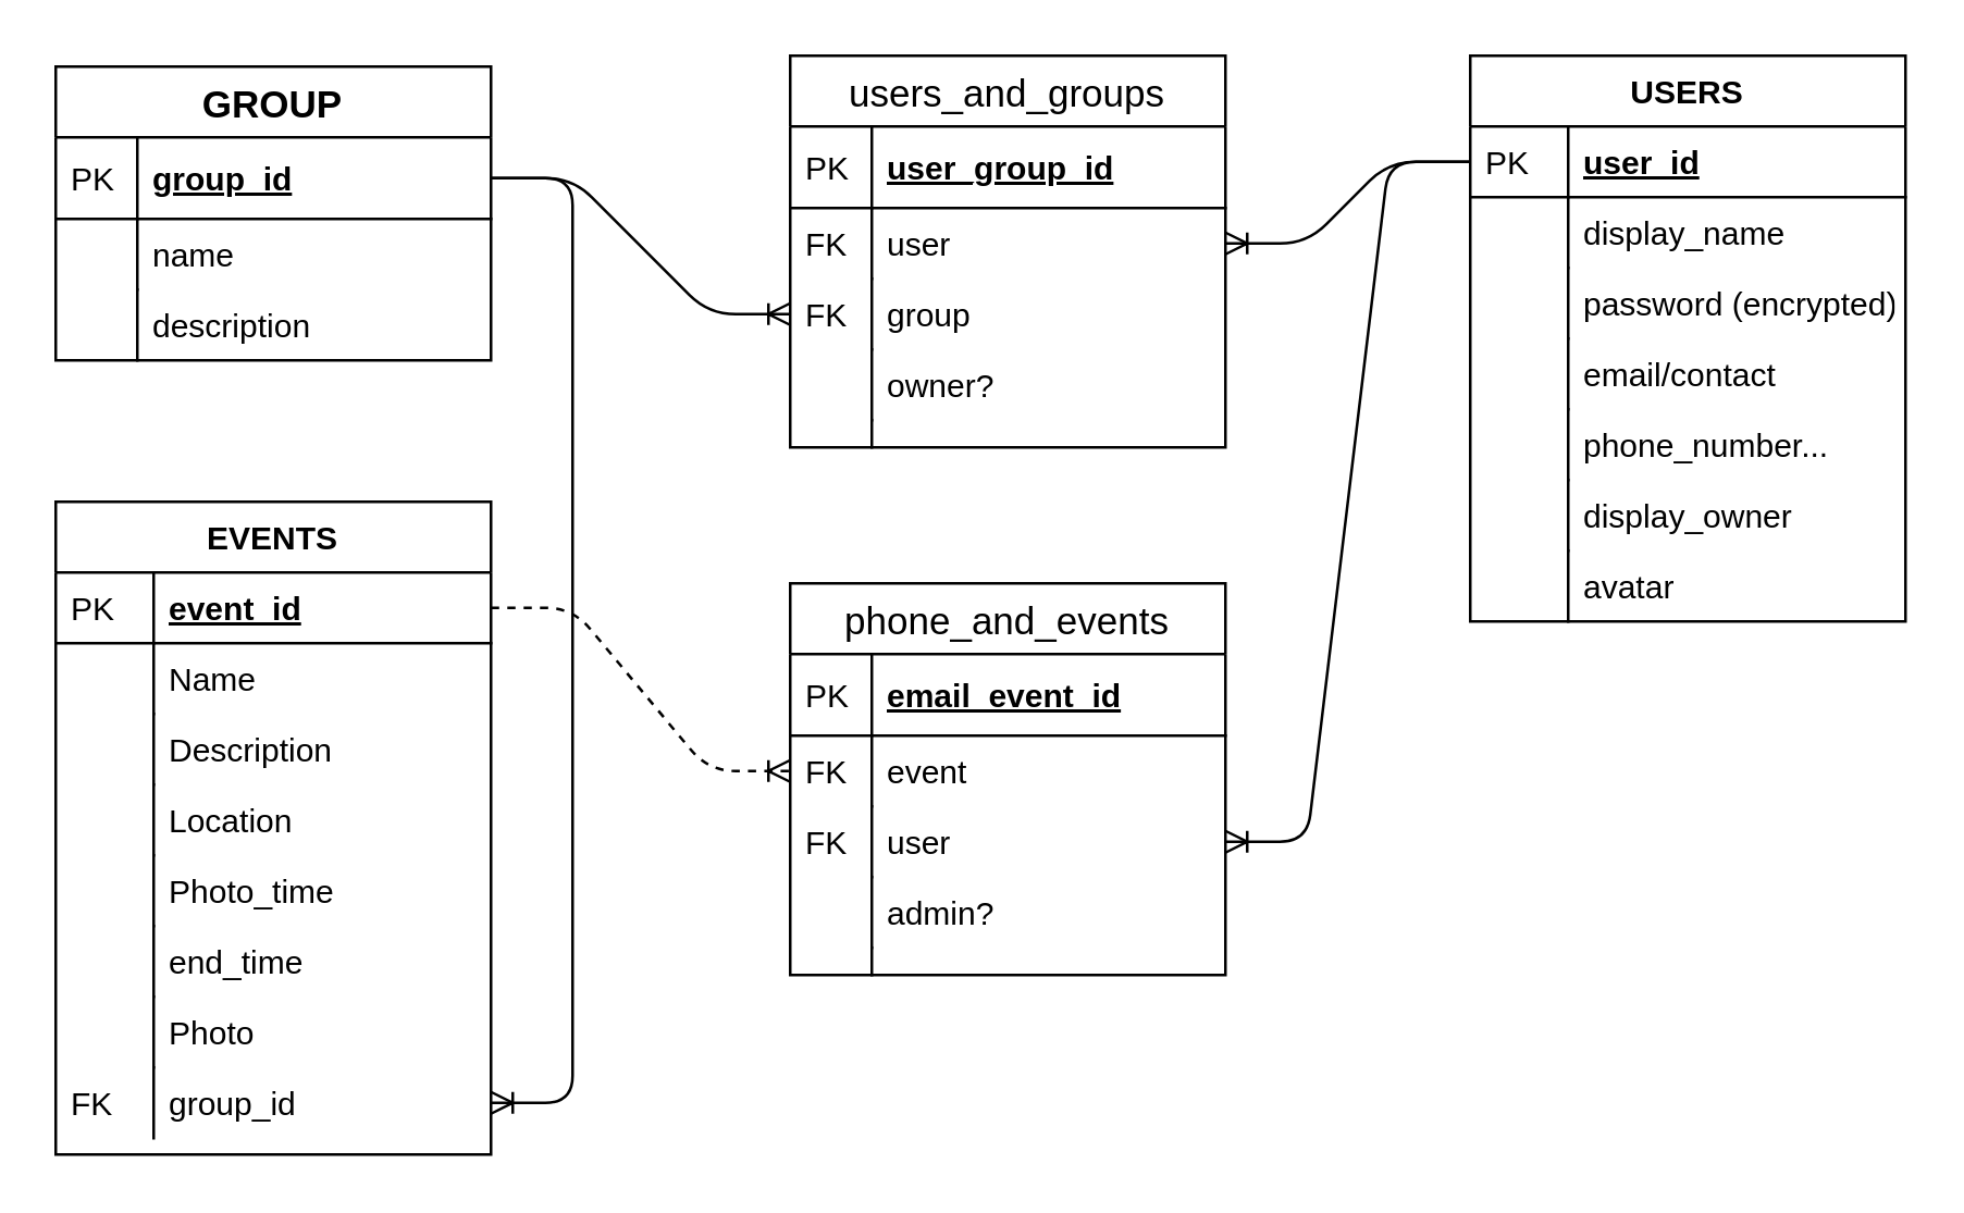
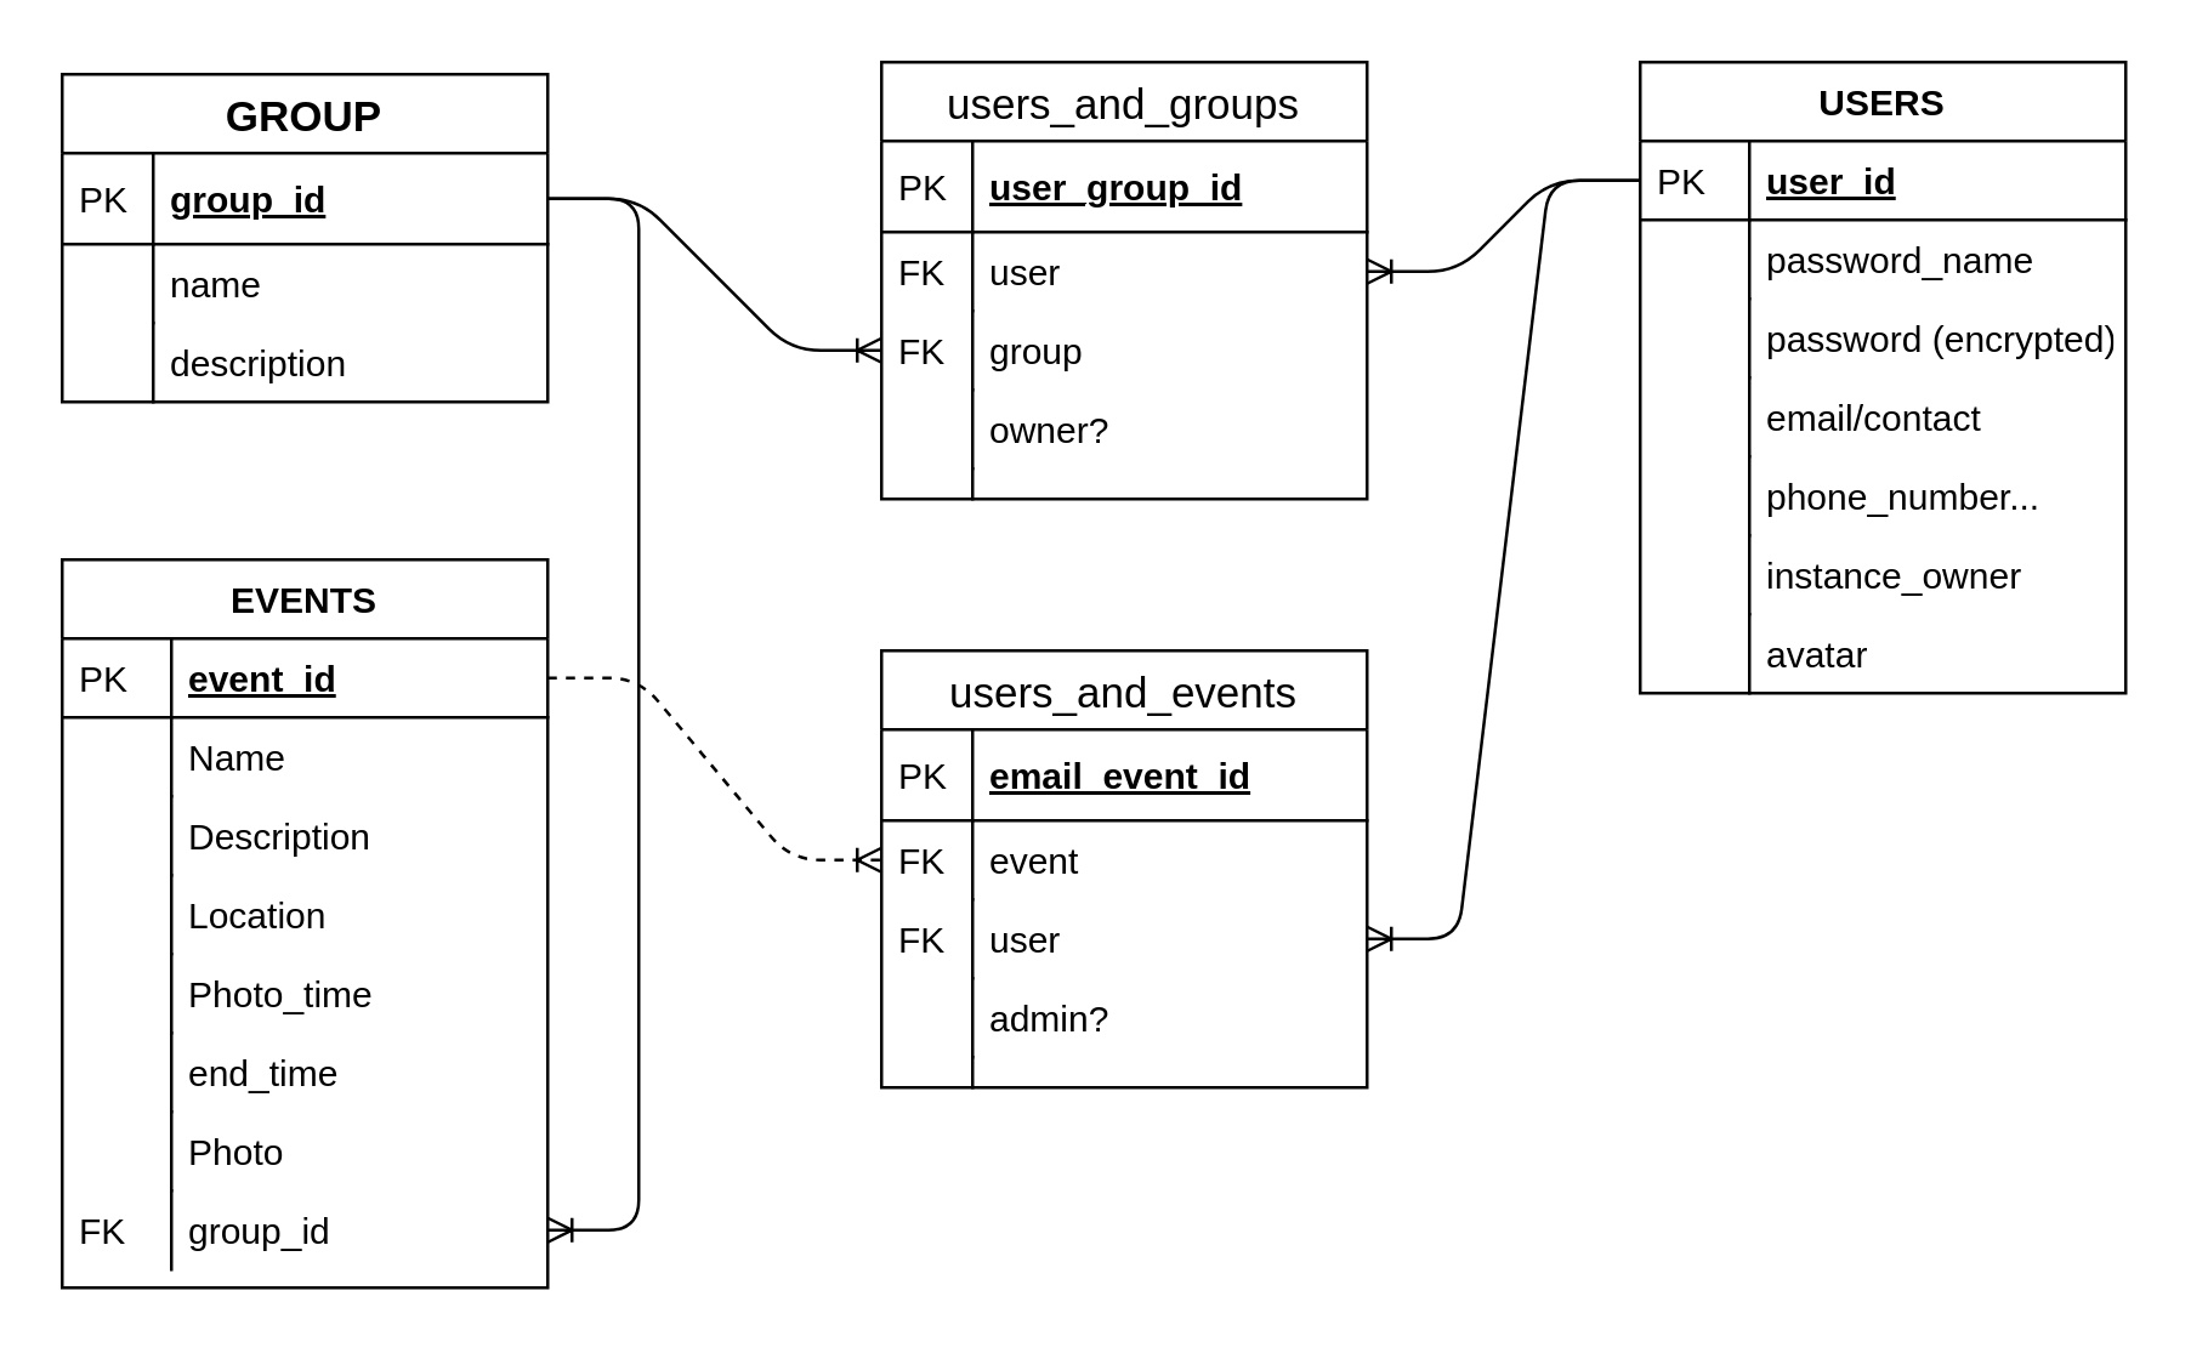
- <mxCell id="28" value="display_name" style="shape=partialRectangle;top=0;left=0;right=0;bottom=0;align=left;verticalAlign=top;fillColor=none;spacingLeft=40;spacingRight=4;overflow=hidden;rotatable=0;points=[[0,0.5],[1,0.5]];portConstraint=eastwest;dropTarget=0;rounded=0;shadow=0;strokeWidth=1;" parent="25" vertex="1"><mxGeometry y="52" width="160" height="26" as="geometry" /></mxCell>
+ <mxCell id="28" value="password_name" style="shape=partialRectangle;top=0;left=0;right=0;bottom=0;align=left;verticalAlign=top;fillColor=none;spacingLeft=40;spacingRight=4;overflow=hidden;rotatable=0;points=[[0,0.5],[1,0.5]];portConstraint=eastwest;dropTarget=0;rounded=0;shadow=0;strokeWidth=1;" parent="25" vertex="1"><mxGeometry y="52" width="160" height="26" as="geometry" /></mxCell>
- <mxCell id="36" value="display_owner" style="shape=partialRectangle;top=0;left=0;right=0;bottom=0;align=left;verticalAlign=top;fillColor=none;spacingLeft=40;spacingRight=4;overflow=hidden;rotatable=0;points=[[0,0.5],[1,0.5]];portConstraint=eastwest;dropTarget=0;rounded=0;shadow=0;strokeWidth=1;" parent="25" vertex="1"><mxGeometry y="156" width="160" height="26" as="geometry" /></mxCell>
+ <mxCell id="36" value="instance_owner" style="shape=partialRectangle;top=0;left=0;right=0;bottom=0;align=left;verticalAlign=top;fillColor=none;spacingLeft=40;spacingRight=4;overflow=hidden;rotatable=0;points=[[0,0.5],[1,0.5]];portConstraint=eastwest;dropTarget=0;rounded=0;shadow=0;strokeWidth=1;" parent="25" vertex="1"><mxGeometry y="156" width="160" height="26" as="geometry" /></mxCell>
- <mxCell id="57" value="phone_and_events" style="swimlane;fontStyle=0;childLayout=stackLayout;horizontal=1;startSize=26;horizontalStack=0;resizeParent=1;resizeParentMax=0;resizeLast=0;collapsible=1;marginBottom=0;align=center;fontSize=14;" parent="1" vertex="1"><mxGeometry x="290" y="214" width="160" height="144" as="geometry" /></mxCell>
+ <mxCell id="57" value="users_and_events" style="swimlane;fontStyle=0;childLayout=stackLayout;horizontal=1;startSize=26;horizontalStack=0;resizeParent=1;resizeParentMax=0;resizeLast=0;collapsible=1;marginBottom=0;align=center;fontSize=14;" parent="1" vertex="1"><mxGeometry x="290" y="214" width="160" height="144" as="geometry" /></mxCell>
